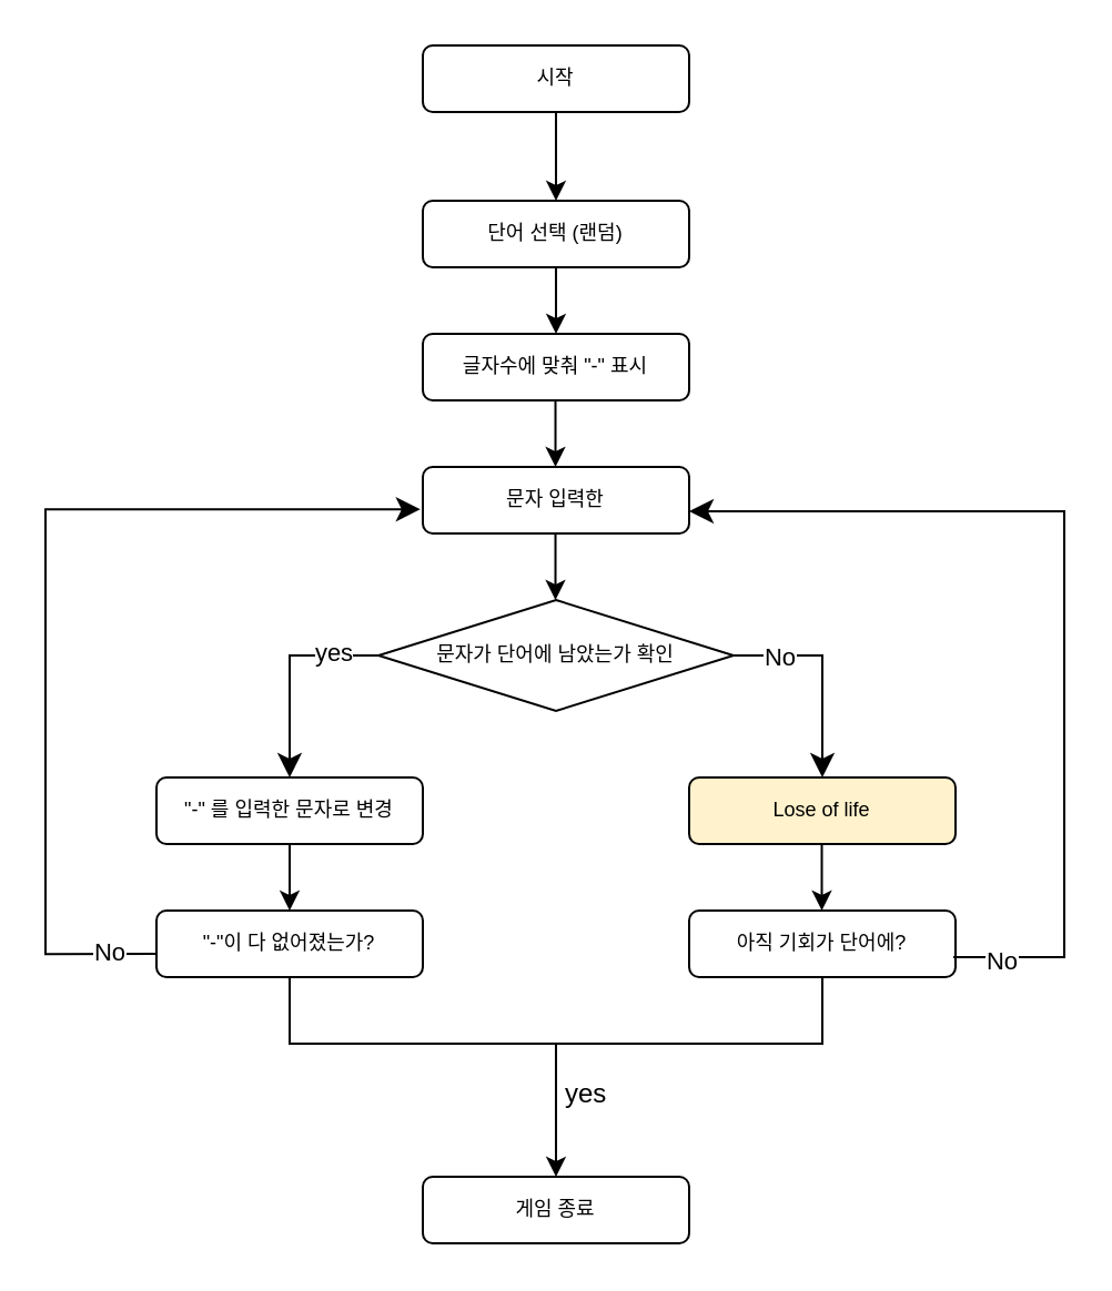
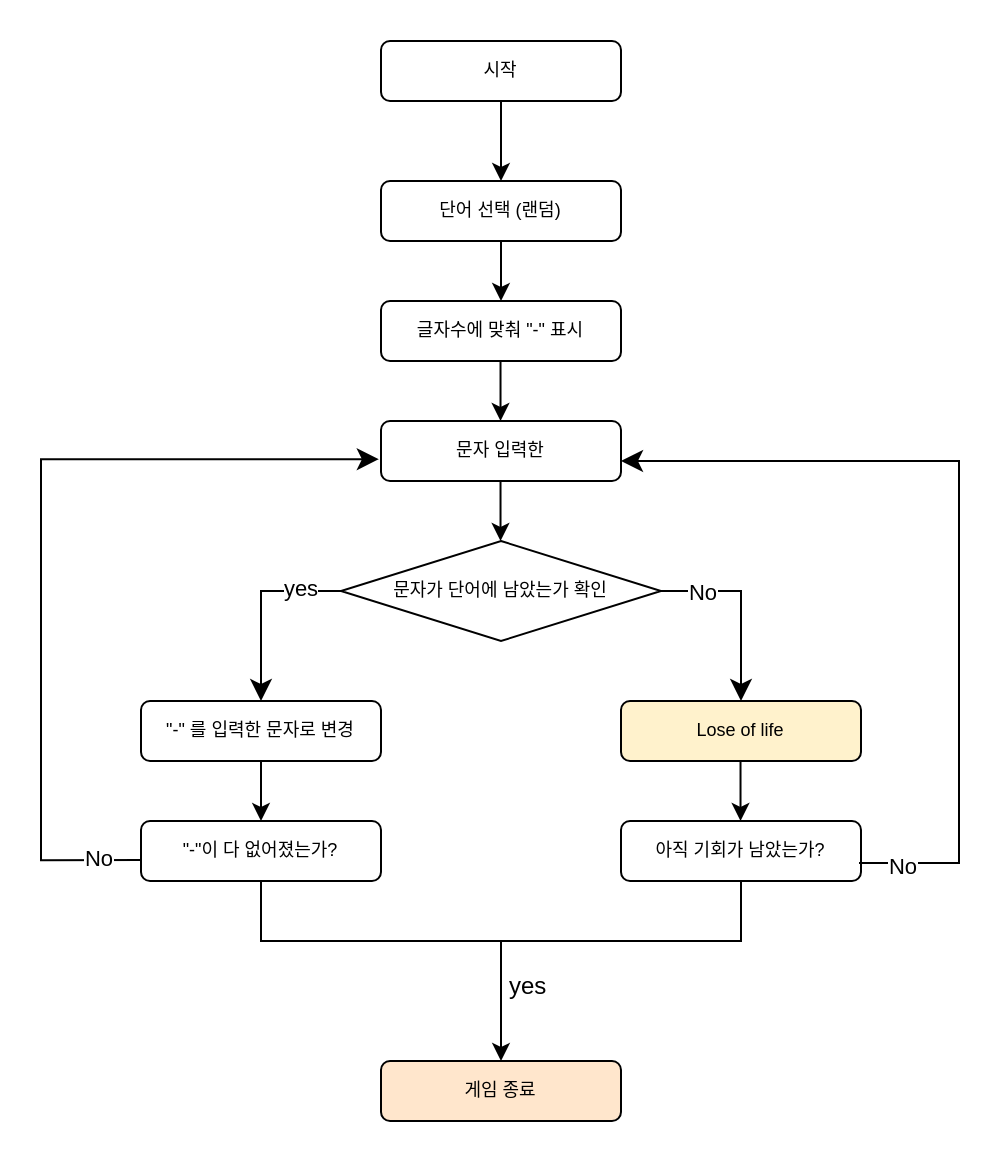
- <mxCell id="22" value="아직 기회가 단어에?" style="rounded=1;whiteSpace=wrap;html=1;fontSize=9;fontFamily=Helvetica;" parent="1" vertex="1"><mxGeometry x="310" y="410" width="120" height="30" as="geometry" /></mxCell>
+ <mxCell id="22" value="아직 기회가 남았는가?" style="rounded=1;whiteSpace=wrap;html=1;fontSize=9;fontFamily=Helvetica;" parent="1" vertex="1"><mxGeometry x="310" y="410" width="120" height="30" as="geometry" /></mxCell>
- <mxCell id="28" value="게임 종료" style="rounded=1;whiteSpace=wrap;html=1;fontSize=9;fontFamily=Helvetica;" parent="1" vertex="1"><mxGeometry x="190" y="530" width="120" height="30" as="geometry" /></mxCell>
+ <mxCell id="28" value="게임 종료" style="rounded=1;whiteSpace=wrap;html=1;fontSize=9;fontFamily=Helvetica;fillColor=#ffe6cc;" parent="1" vertex="1"><mxGeometry x="190" y="530" width="120" height="30" as="geometry" /></mxCell>
